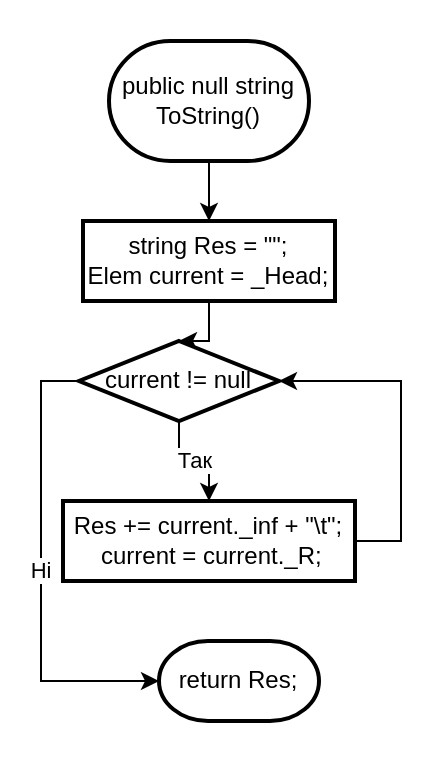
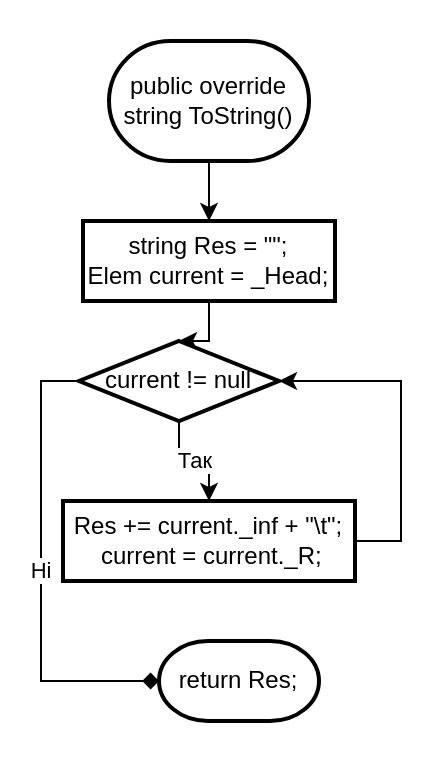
- <mxCell id="3" value="public null string ToString()" style="strokeWidth=2;html=1;shape=mxgraph.flowchart.terminator;whiteSpace=wrap;" vertex="1" parent="1"><mxGeometry x="54" y="20" width="100" height="60" as="geometry" /></mxCell>
+ <mxCell id="3" value="public override string ToString()" style="strokeWidth=2;html=1;shape=mxgraph.flowchart.terminator;whiteSpace=wrap;" vertex="1" parent="1"><mxGeometry x="54" y="20" width="100" height="60" as="geometry" /></mxCell>
- <mxCell id="7" value="Ні" style="edgeStyle=orthogonalEdgeStyle;rounded=0;orthogonalLoop=1;jettySize=auto;html=1;" edge="1" parent="1" source="8" target="11"><mxGeometry relative="1" as="geometry"><Array as="points"><mxPoint x="20" y="190" /><mxPoint x="20" y="340" /></Array></mxGeometry></mxCell>
+ <mxCell id="7" value="Ні" style="edgeStyle=orthogonalEdgeStyle;rounded=0;orthogonalLoop=1;jettySize=auto;html=1;endArrow=diamond;" edge="1" parent="1" source="8" target="11"><mxGeometry relative="1" as="geometry"><Array as="points"><mxPoint x="20" y="190" /><mxPoint x="20" y="340" /></Array></mxGeometry></mxCell>
